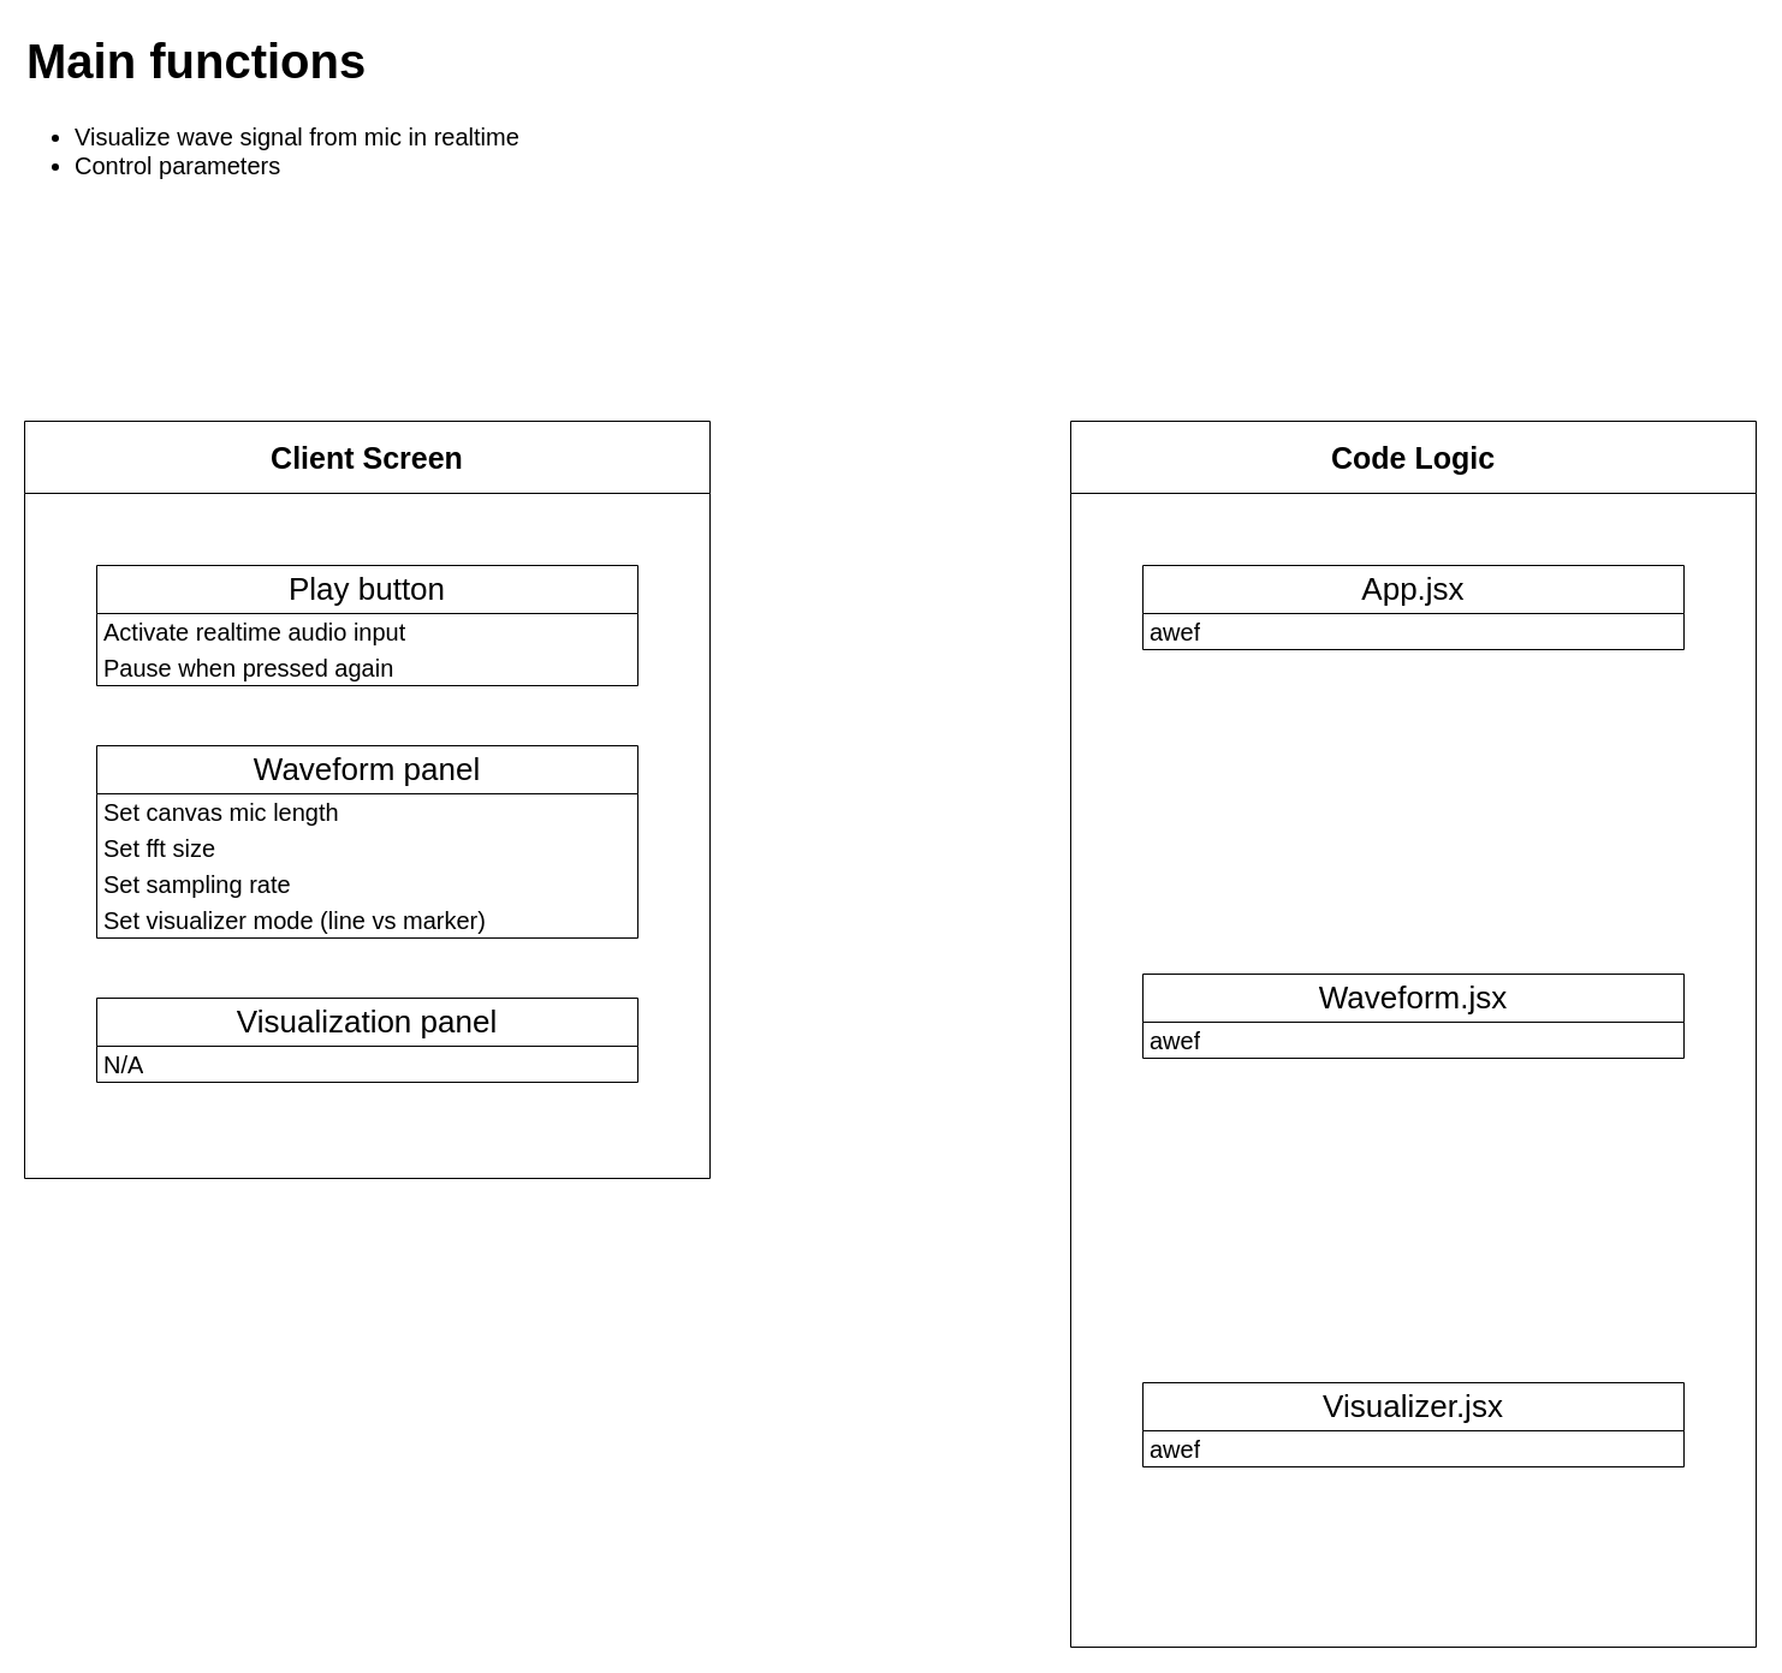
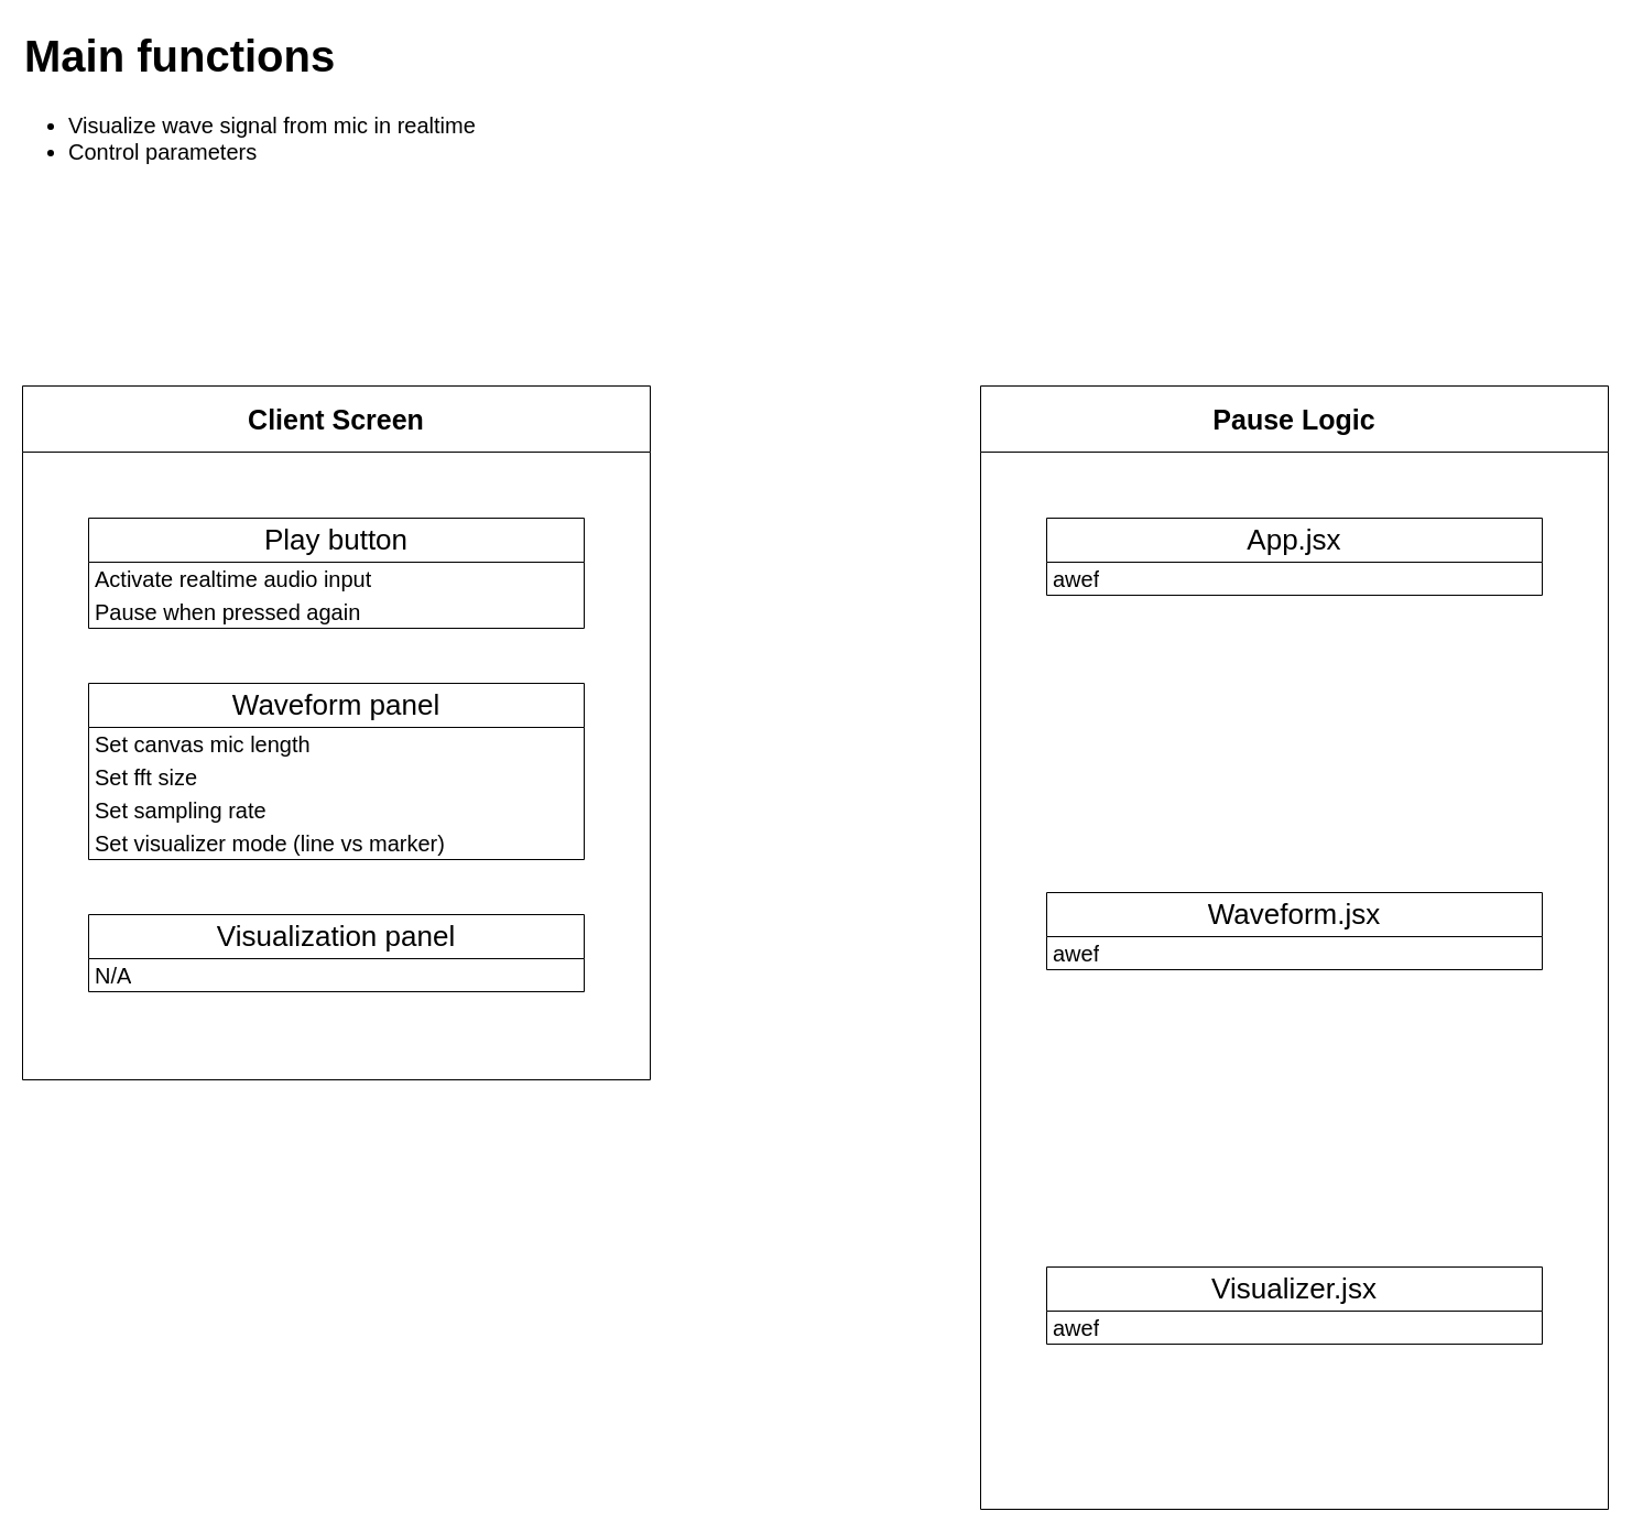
- <mxCell id="13" value="&lt;font style=&quot;font-size: 25px;&quot;&gt;Code Logic&lt;/font&gt;" style="swimlane;whiteSpace=wrap;html=1;startSize=60;" vertex="1" parent="1"><mxGeometry x="890" y="350" width="570" height="1020" as="geometry" /></mxCell>
+ <mxCell id="13" value="&lt;font style=&quot;font-size: 25px;&quot;&gt;Pause Logic&lt;/font&gt;" style="swimlane;whiteSpace=wrap;html=1;startSize=60;" vertex="1" parent="1"><mxGeometry x="890" y="350" width="570" height="1020" as="geometry" /></mxCell>
